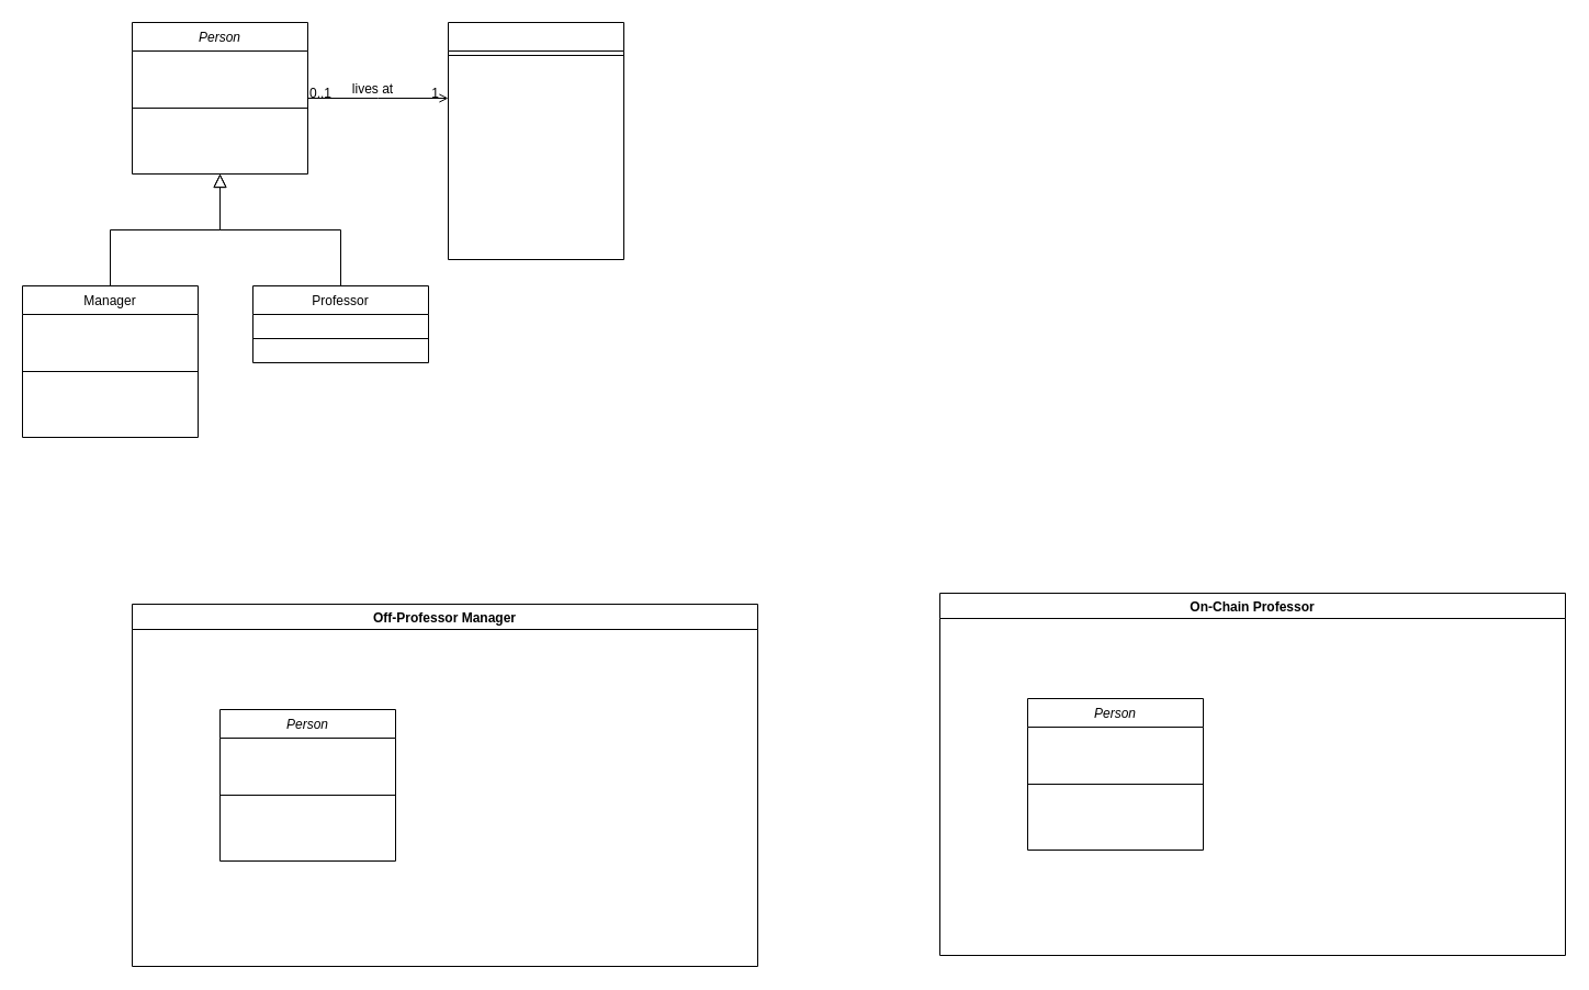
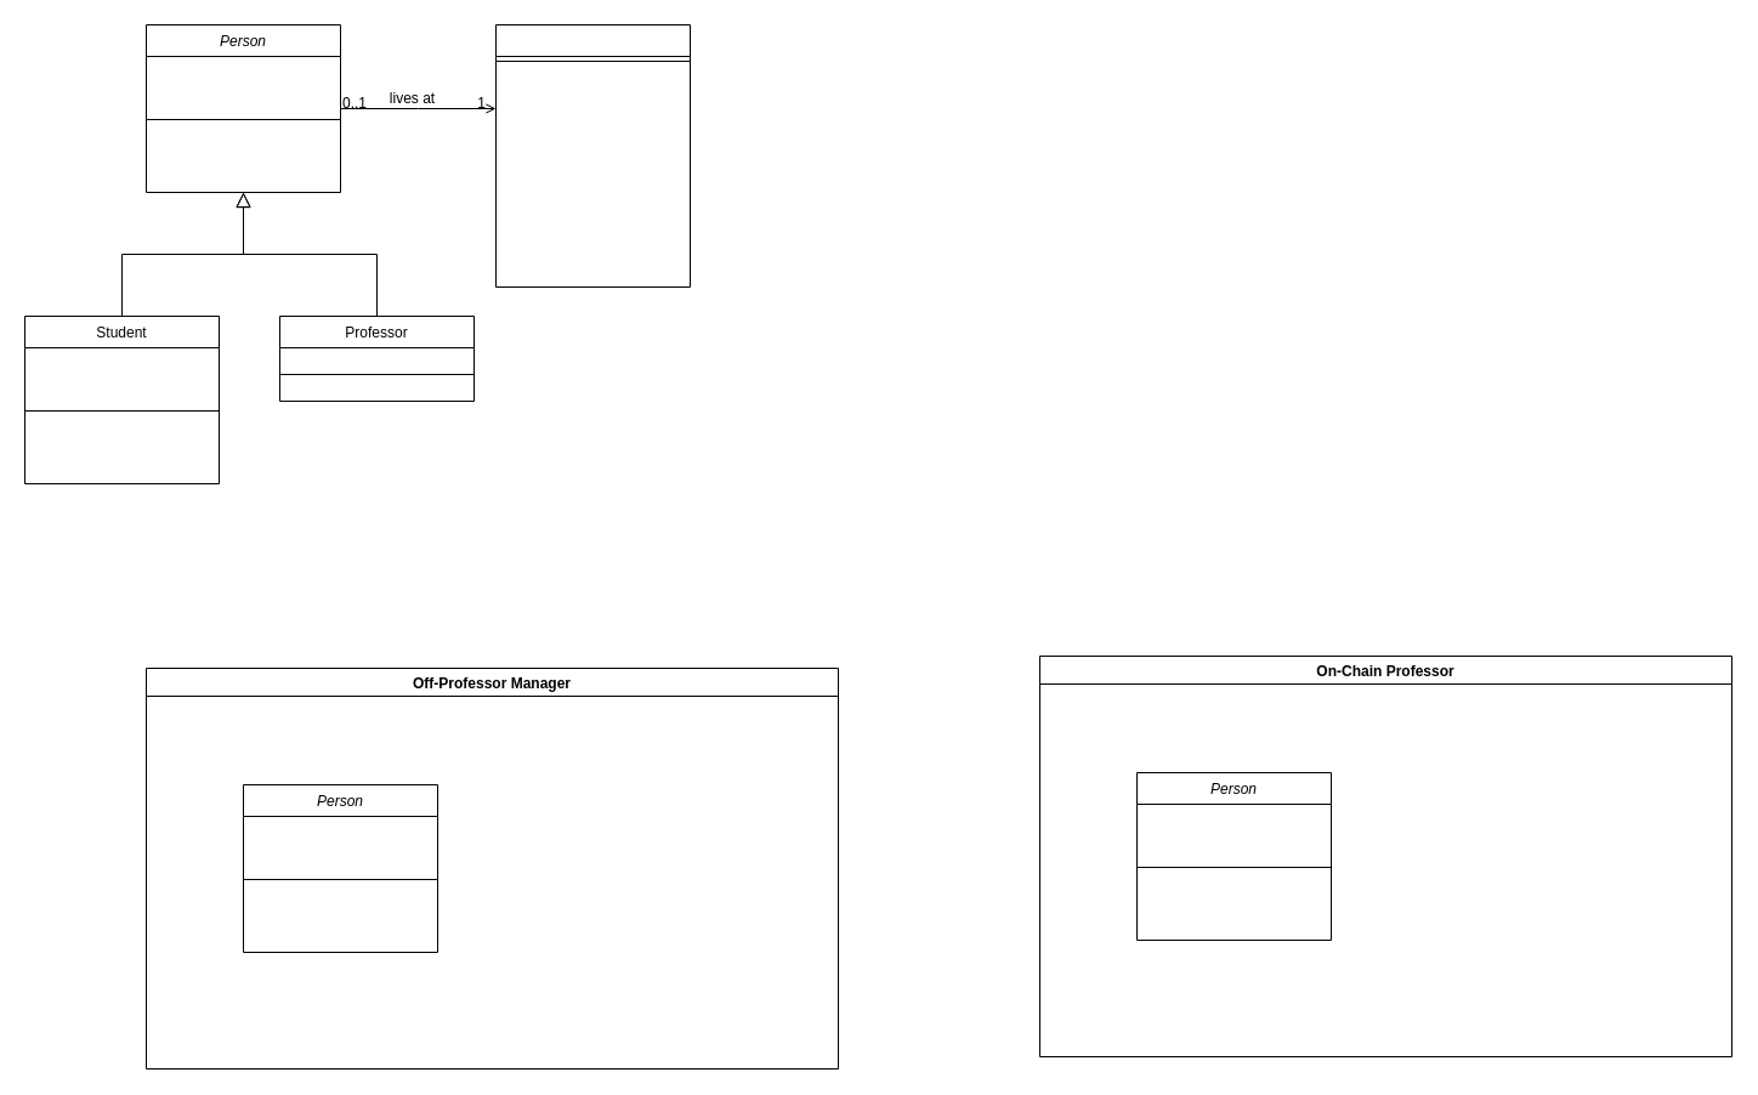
- <mxCell id="4" value="Manager" style="swimlane;fontStyle=0;align=center;verticalAlign=top;childLayout=stackLayout;horizontal=1;startSize=26;horizontalStack=0;resizeParent=1;resizeLast=0;collapsible=1;marginBottom=0;rounded=0;shadow=0;strokeWidth=1;" parent="1" vertex="1"><mxGeometry x="20" y="260" width="160" height="138" as="geometry"><mxRectangle x="130" y="380" width="160" height="26" as="alternateBounds" /></mxGeometry></mxCell>
+ <mxCell id="4" value="Student" style="swimlane;fontStyle=0;align=center;verticalAlign=top;childLayout=stackLayout;horizontal=1;startSize=26;horizontalStack=0;resizeParent=1;resizeLast=0;collapsible=1;marginBottom=0;rounded=0;shadow=0;strokeWidth=1;" parent="1" vertex="1"><mxGeometry x="20" y="260" width="160" height="138" as="geometry"><mxRectangle x="130" y="380" width="160" height="26" as="alternateBounds" /></mxGeometry></mxCell>
